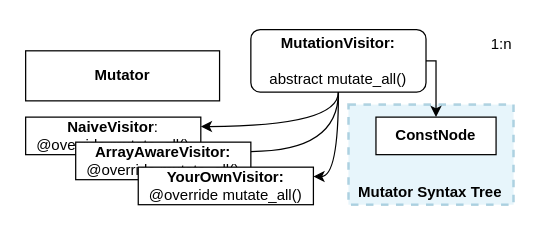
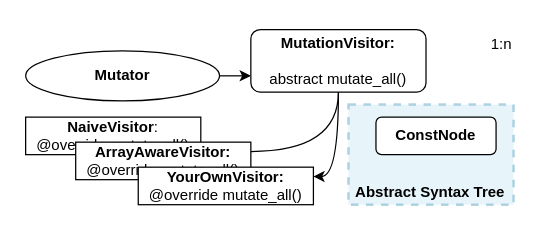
- <mxCell id="4" value="&lt;b&gt;Mutator&lt;/b&gt;" style="rounded=0;whiteSpace=wrap;html=1;labelBackgroundColor=none;" vertex="1" parent="1"><mxGeometry y="40" width="155" height="40" as="geometry" x="20" /></mxCell>
+ <mxCell id="4" value="&lt;b&gt;Mutator&lt;/b&gt;" style="ellipse;whiteSpace=wrap;html=1;labelBackgroundColor=none;" vertex="1" parent="1"><mxGeometry y="40" width="155" height="40" as="geometry" x="20" /></mxCell>
+ <mxCell id="3" style="edgeStyle=orthogonalEdgeStyle;rounded=0;orthogonalLoop=1;jettySize=auto;html=1;exitX=1;exitY=0.5;exitDx=0;exitDy=0;entryX=0;entryY=0.75;entryDx=0;entryDy=0;" edge="1" parent="1" source="4" target="10"><mxGeometry relative="1" as="geometry" /></mxCell>
- <mxCell id="9" style="edgeStyle=orthogonalEdgeStyle;rounded=0;orthogonalLoop=1;jettySize=auto;html=1;exitX=1;exitY=0.5;exitDx=0;exitDy=0;entryX=0.5;entryY=0;entryDx=0;entryDy=0;" edge="1" parent="1" source="10" target="11"><mxGeometry relative="1" as="geometry"><Array as="points"><mxPoint x="348" y="48" /></Array></mxGeometry></mxCell>
- <mxCell id="6" style="edgeStyle=orthogonalEdgeStyle;orthogonalLoop=1;jettySize=auto;html=1;exitX=0.5;exitY=1;exitDx=0;exitDy=0;entryX=1;entryY=0.25;entryDx=0;entryDy=0;curved=1;" edge="1" parent="1" source="10" target="13"><mxGeometry relative="1" as="geometry" /></mxCell>
- <mxCell id="11" value="&lt;div align=&quot;left&quot;&gt;&lt;b&gt;ConstNode&lt;/b&gt;&lt;/div&gt;" style="rounded=0;whiteSpace=wrap;html=1;align=center;labelBackgroundColor=none;" vertex="1" parent="1"><mxGeometry x="300" y="93" width="96" height="30" as="geometry" /></mxCell>
+ <mxCell id="11" value="&lt;div align=&quot;left&quot;&gt;&lt;b&gt;ConstNode&lt;/b&gt;&lt;/div&gt;" style="whiteSpace=wrap;html=1;align=center;labelBackgroundColor=none;rounded=1;" vertex="1" parent="1"><mxGeometry x="300" y="93" width="96" height="30" as="geometry" /></mxCell>
- <mxCell id="16" value="&lt;b&gt;Mutator Syntax Tree&lt;/b&gt;" style="text;html=1;align=center;verticalAlign=middle;resizable=0;points=[];autosize=1;strokeColor=none;fillColor=none;" vertex="1" parent="1"><mxGeometry x="273" y="138" width="140" height="30" as="geometry" /></mxCell>
+ <mxCell id="16" value="&lt;b&gt;Abstract Syntax Tree&lt;/b&gt;" style="text;html=1;align=center;verticalAlign=middle;resizable=0;points=[];autosize=1;strokeColor=none;fillColor=none;" vertex="1" parent="1"><mxGeometry x="273" y="138" width="140" height="30" as="geometry" /></mxCell>
